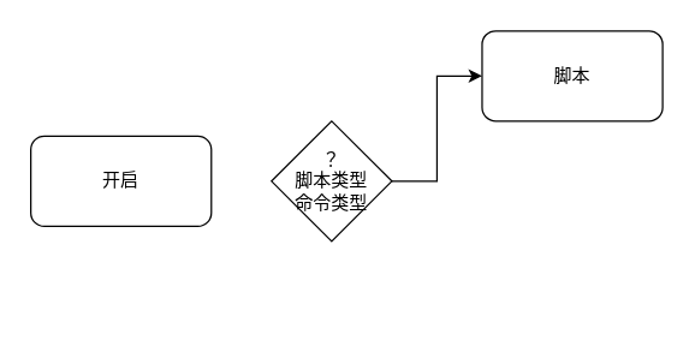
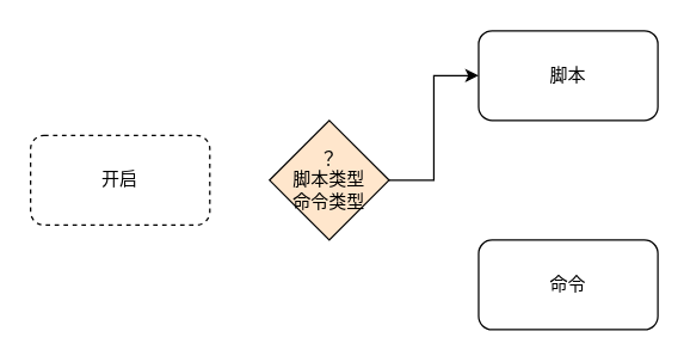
- <mxCell id="3" value="开启" style="rounded=1;whiteSpace=wrap;html=1;" vertex="1" parent="2"><mxGeometry y="70" width="120" height="60" as="geometry" /></mxCell>
+ <mxCell id="3" value="开启" style="rounded=1;whiteSpace=wrap;html=1;dashed=1;" vertex="1" parent="2"><mxGeometry y="70" width="120" height="60" as="geometry" /></mxCell>
- <mxCell id="4" value="？&lt;br&gt;脚本类型&lt;br&gt;命令类型" style="rhombus;whiteSpace=wrap;html=1;" vertex="1" parent="2"><mxGeometry x="160" y="60" width="80" height="80" as="geometry" /></mxCell>
+ <mxCell id="4" value="？&lt;br&gt;脚本类型&lt;br&gt;命令类型" style="rhombus;whiteSpace=wrap;html=1;fillColor=#ffe6cc;" vertex="1" parent="2"><mxGeometry x="160" y="60" width="80" height="80" as="geometry" /></mxCell>
+ <mxCell id="5" value="命令" style="rounded=1;whiteSpace=wrap;html=1;" vertex="1" parent="2"><mxGeometry x="300" y="140" width="120" height="60" as="geometry" /></mxCell>
